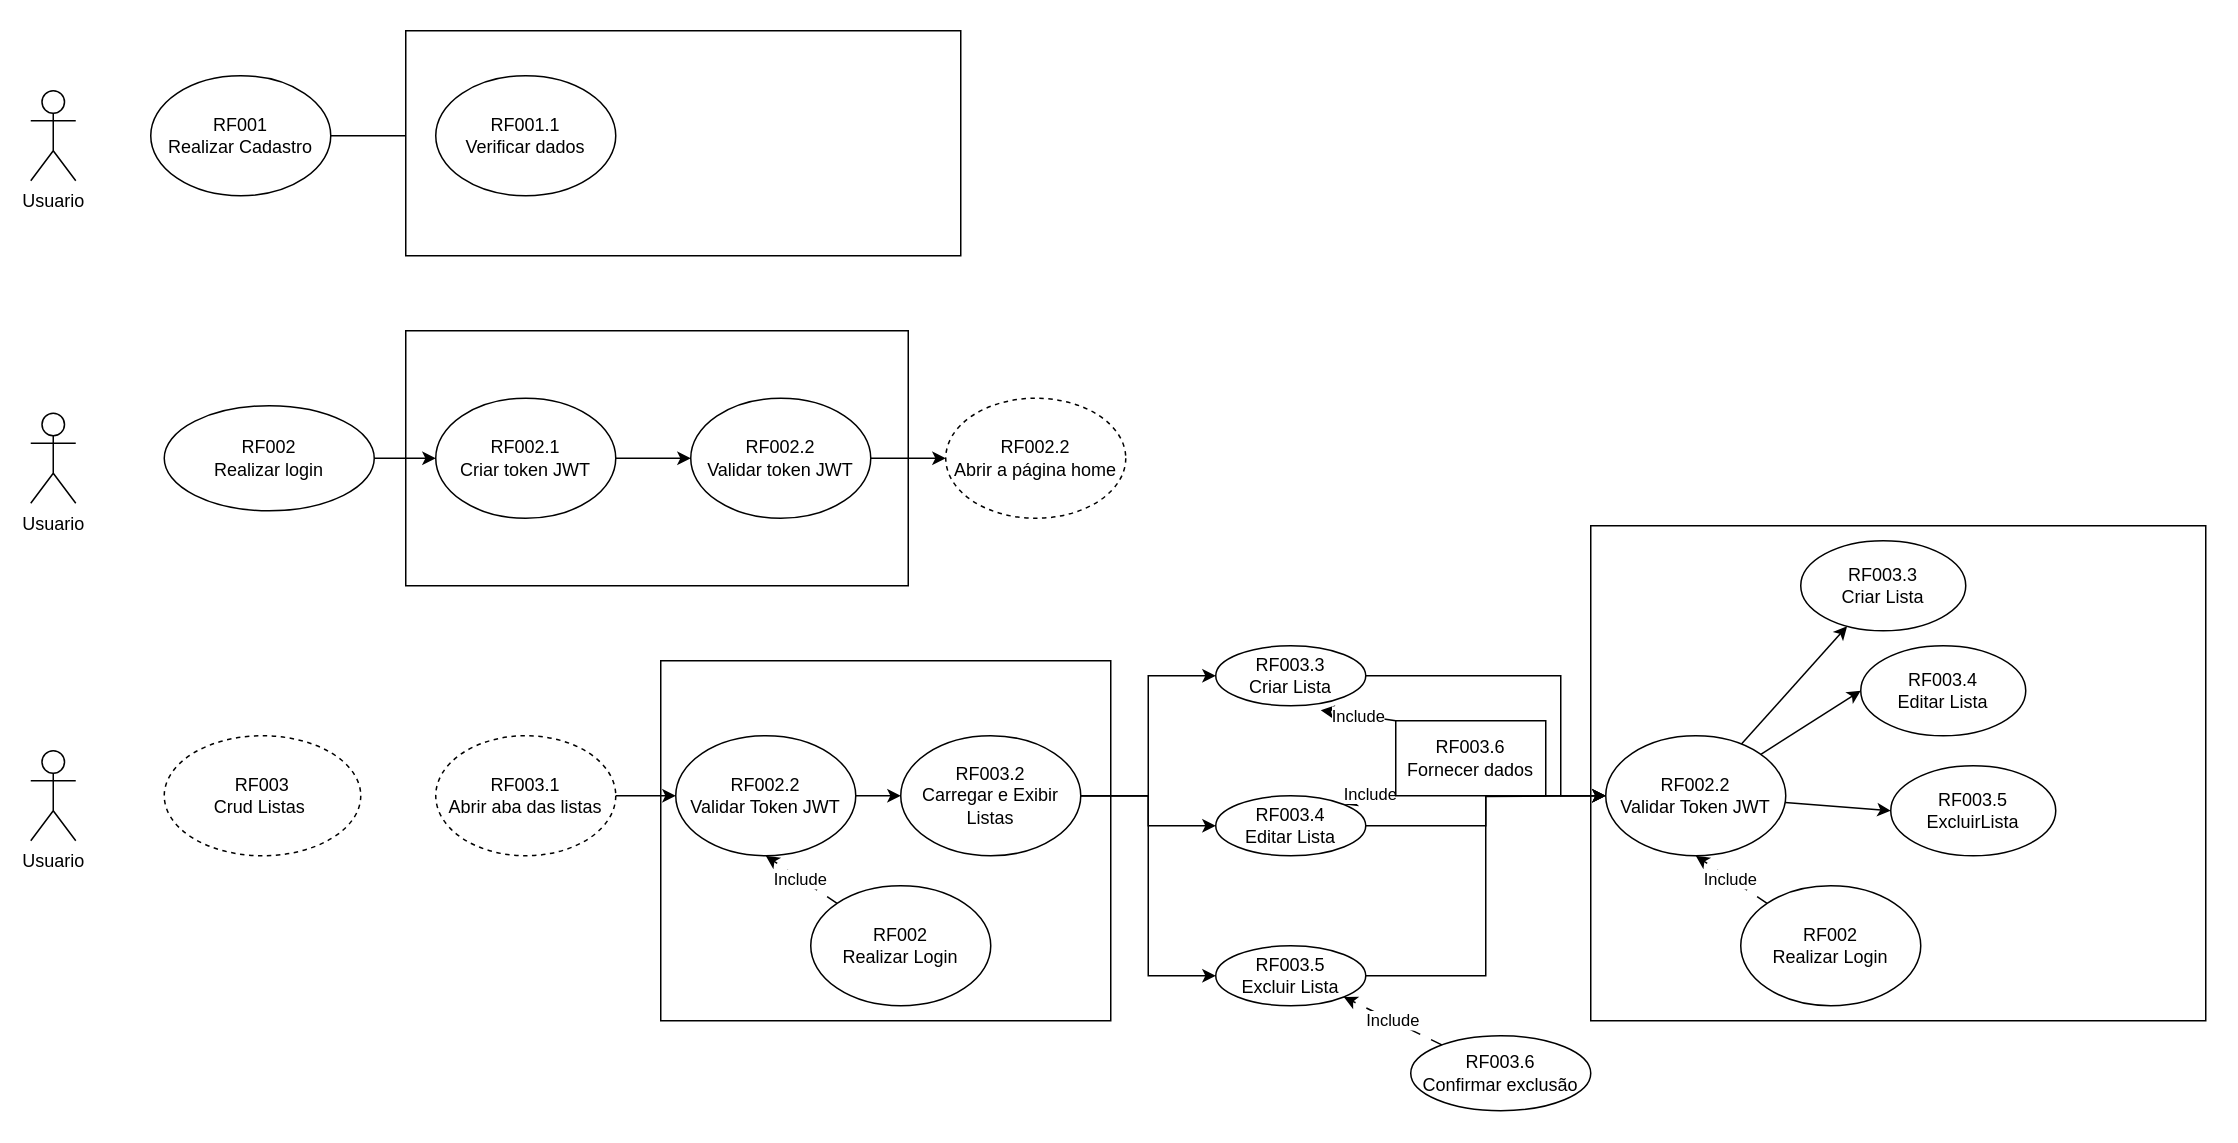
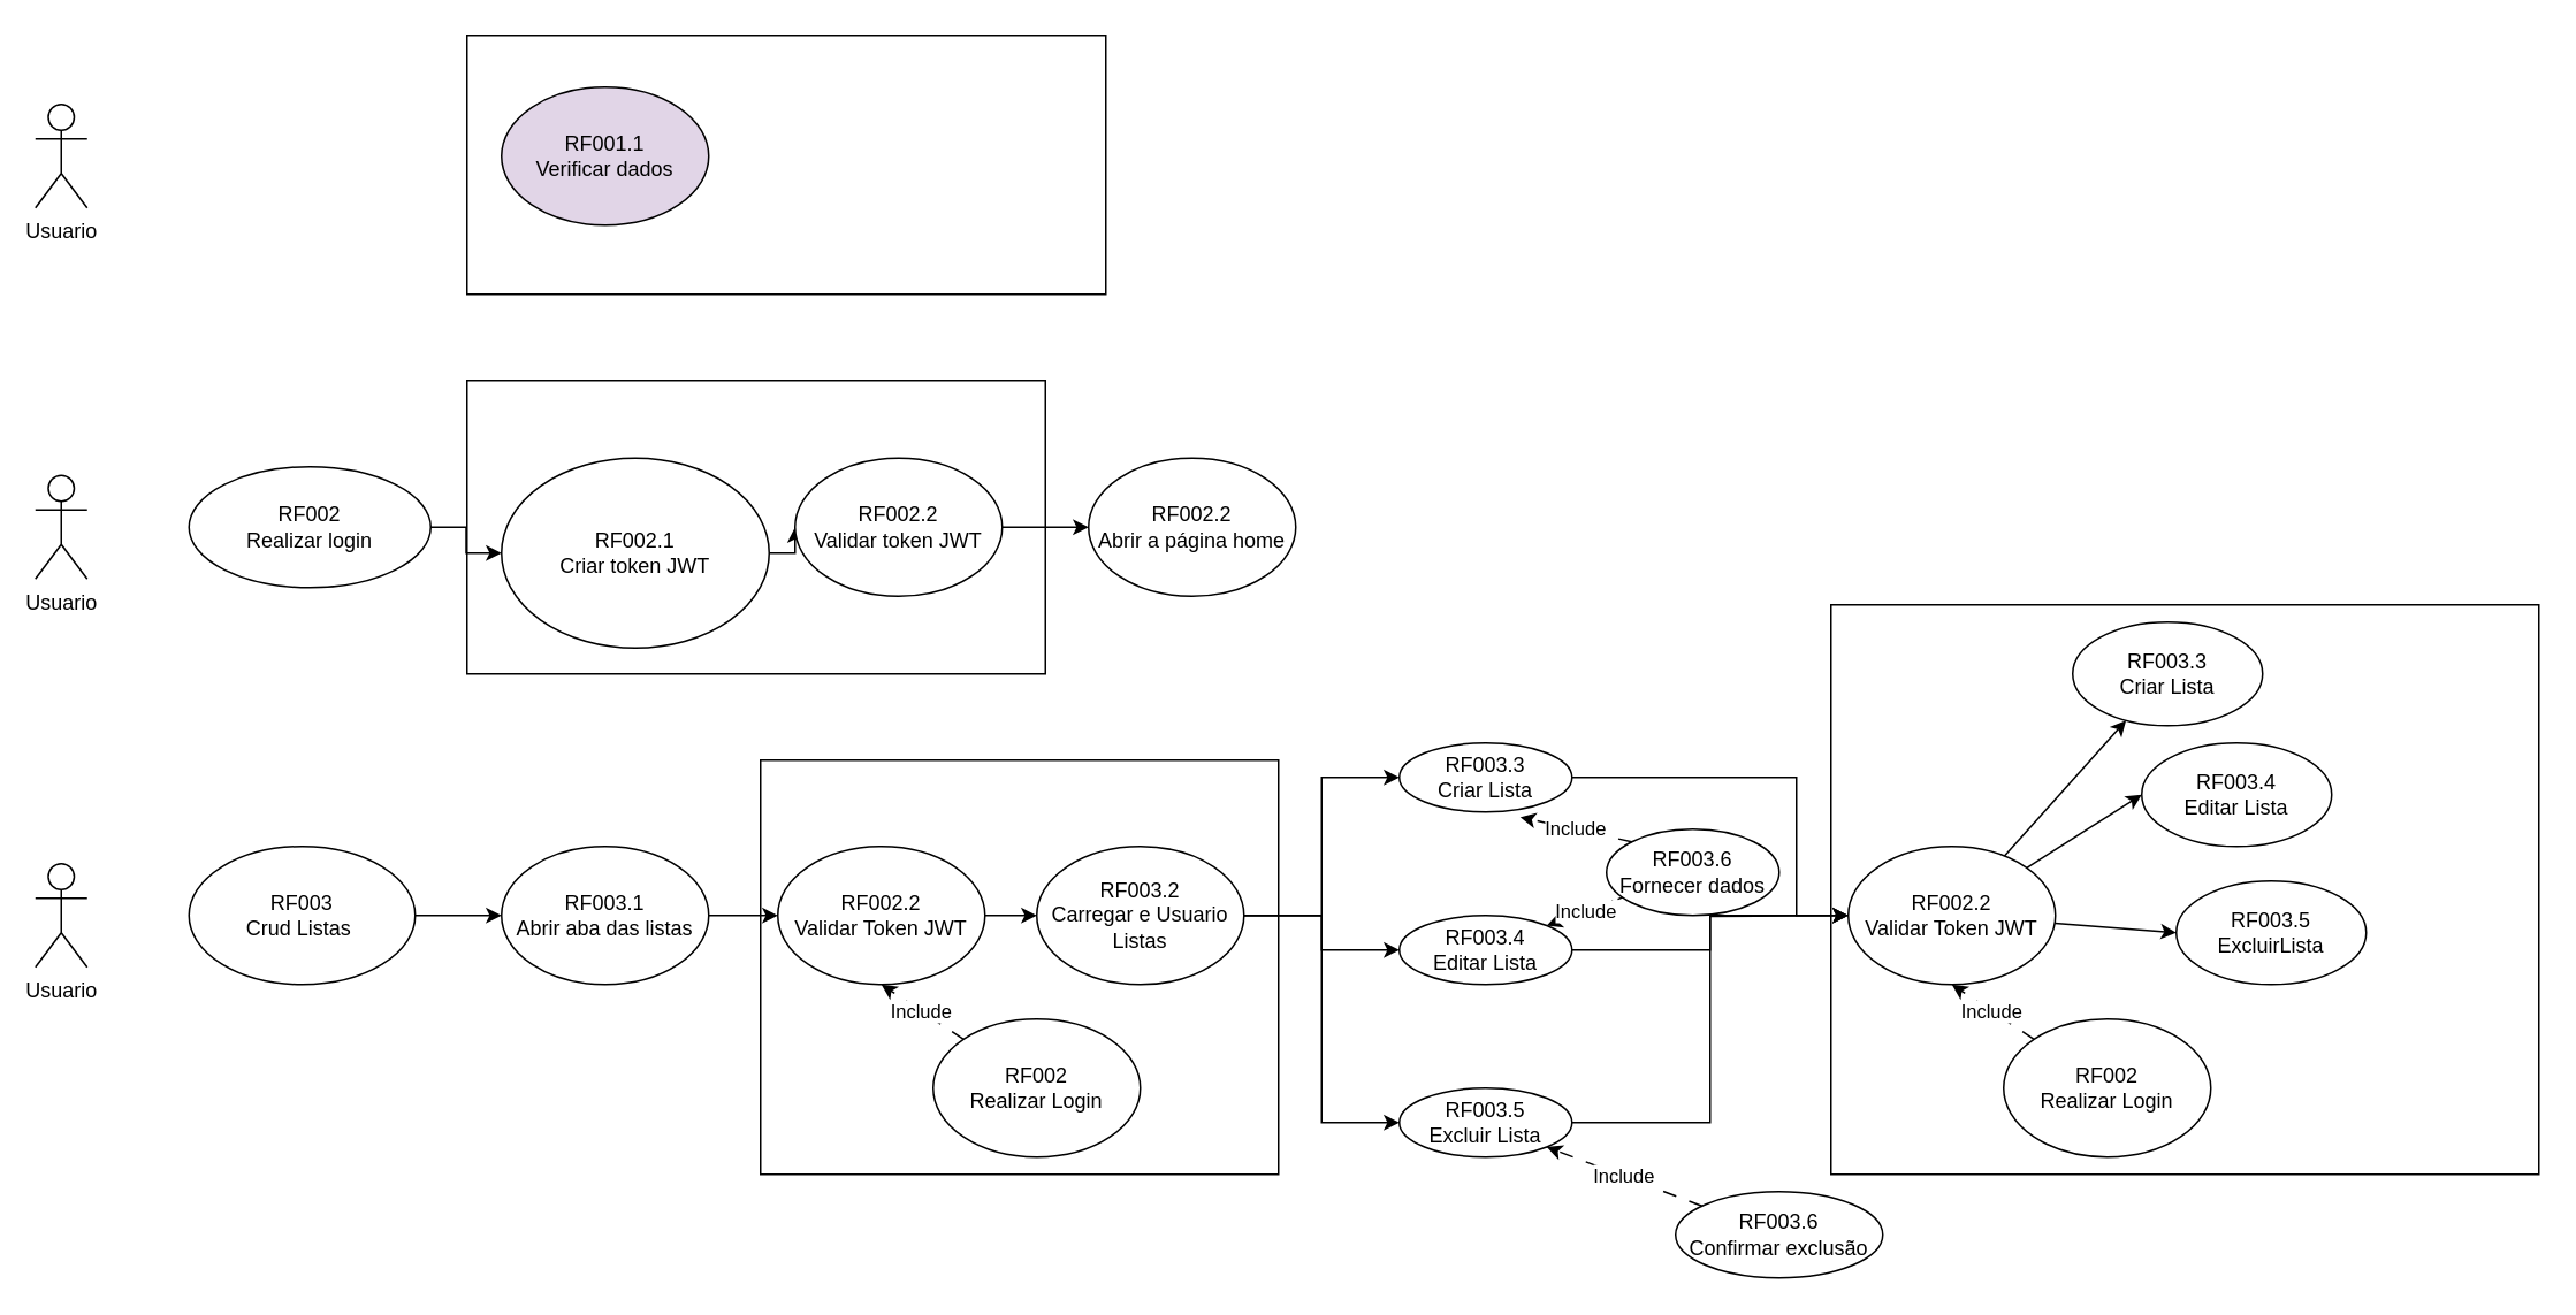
- <mxCell id="12" value="RF001&lt;div&gt;Realizar Cadastro&lt;/div&gt;" style="ellipse;whiteSpace=wrap;html=1;" vertex="1" parent="1"><mxGeometry x="100" y="50" width="120" height="80" as="geometry" /></mxCell>
- <mxCell id="11" style="edgeStyle=orthogonalEdgeStyle;rounded=0;orthogonalLoop=1;jettySize=auto;html=1;entryX=0;entryY=0.5;entryDx=0;entryDy=0;" edge="1" parent="1" source="12" target="14"><mxGeometry relative="1" as="geometry" /></mxCell>
- <mxCell id="14" value="RF001.1&lt;div&gt;Verificar dados&lt;/div&gt;" style="ellipse;whiteSpace=wrap;html=1;" vertex="1" parent="1"><mxGeometry x="290" y="50" width="120" height="80" as="geometry" /></mxCell>
+ <mxCell id="14" value="RF001.1&lt;div&gt;Verificar dados&lt;/div&gt;" style="ellipse;whiteSpace=wrap;html=1;fillColor=#e1d5e7;" vertex="1" parent="1"><mxGeometry x="290" y="50" width="120" height="80" as="geometry" /></mxCell>
- <mxCell id="8" value="&lt;div&gt;RF002.1&lt;/div&gt;Criar token JWT" style="ellipse;whiteSpace=wrap;html=1;" vertex="1" parent="1"><mxGeometry x="290" y="265" width="120" height="80" as="geometry" /></mxCell>
+ <mxCell id="8" value="&lt;div&gt;RF002.1&lt;/div&gt;Criar token JWT" style="ellipse;whiteSpace=wrap;html=1;" vertex="1" parent="1"><mxGeometry x="290" y="265" width="155" height="110" as="geometry" /></mxCell>
- <mxCell id="9" value="RF002.2&lt;div&gt;Abrir a página home&lt;/div&gt;" style="ellipse;whiteSpace=wrap;html=1;dashed=1;" vertex="1" parent="1"><mxGeometry x="630" y="265" width="120" height="80" as="geometry" /></mxCell>
+ <mxCell id="9" value="RF002.2&lt;div&gt;Abrir a página home&lt;/div&gt;" style="ellipse;whiteSpace=wrap;html=1;" vertex="1" parent="1"><mxGeometry x="630" y="265" width="120" height="80" as="geometry" /></mxCell>
- <mxCell id="32" value="RF003.6&lt;div&gt;Fornecer dados&lt;/div&gt;" style="whiteSpace=wrap;html=1;rounded=0;" vertex="1" parent="1"><mxGeometry x="930" y="480" width="100" height="50" as="geometry" /></mxCell>
+ <mxCell id="32" value="RF003.6&lt;div&gt;Fornecer dados&lt;/div&gt;" style="ellipse;whiteSpace=wrap;html=1;" vertex="1" parent="1"><mxGeometry x="930" y="480" width="100" height="50" as="geometry" /></mxCell>
- <mxCell id="17" value="RF003&lt;div&gt;Crud Listas&amp;nbsp;&lt;/div&gt;" style="ellipse;whiteSpace=wrap;html=1;dashed=1;" vertex="1" parent="1"><mxGeometry x="109" y="490" width="131" height="80" as="geometry" /></mxCell>
+ <mxCell id="17" value="RF003&lt;div&gt;Crud Listas&amp;nbsp;&lt;/div&gt;" style="ellipse;whiteSpace=wrap;html=1;" vertex="1" parent="1"><mxGeometry x="109" y="490" width="131" height="80" as="geometry" /></mxCell>
+ <mxCell id="16" style="edgeStyle=orthogonalEdgeStyle;rounded=0;orthogonalLoop=1;jettySize=auto;html=1;entryX=0;entryY=0.5;entryDx=0;entryDy=0;" edge="1" parent="1" source="17" target="20"><mxGeometry relative="1" as="geometry" /></mxCell>
- <mxCell id="20" value="RF003.1&lt;div&gt;Abrir aba das listas&lt;/div&gt;" style="ellipse;whiteSpace=wrap;html=1;dashed=1;" vertex="1" parent="1"><mxGeometry x="290" y="490" width="120" height="80" as="geometry" /></mxCell>
+ <mxCell id="20" value="RF003.1&lt;div&gt;Abrir aba das listas&lt;/div&gt;" style="ellipse;whiteSpace=wrap;html=1;" vertex="1" parent="1"><mxGeometry x="290" y="490" width="120" height="80" as="geometry" /></mxCell>
- <mxCell id="27" value="RF003.2&lt;div&gt;Carregar e Exibir Listas&lt;/div&gt;" style="ellipse;whiteSpace=wrap;html=1;" vertex="1" parent="1"><mxGeometry x="600" y="490" width="120" height="80" as="geometry" /></mxCell>
+ <mxCell id="27" value="RF003.2&lt;div&gt;Carregar e Usuario Listas&lt;/div&gt;" style="ellipse;whiteSpace=wrap;html=1;" vertex="1" parent="1"><mxGeometry x="600" y="490" width="120" height="80" as="geometry" /></mxCell>
- <mxCell id="48" value="RF003.6&lt;div&gt;Confirmar exclusão&lt;/div&gt;" style="ellipse;whiteSpace=wrap;html=1;" vertex="1" parent="1"><mxGeometry x="940" y="690" width="120" height="50" as="geometry" /></mxCell>
+ <mxCell id="48" value="RF003.6&lt;div&gt;Confirmar exclusão&lt;/div&gt;" style="ellipse;whiteSpace=wrap;html=1;" vertex="1" parent="1"><mxGeometry x="970" y="690" width="120" height="50" as="geometry" /></mxCell>
